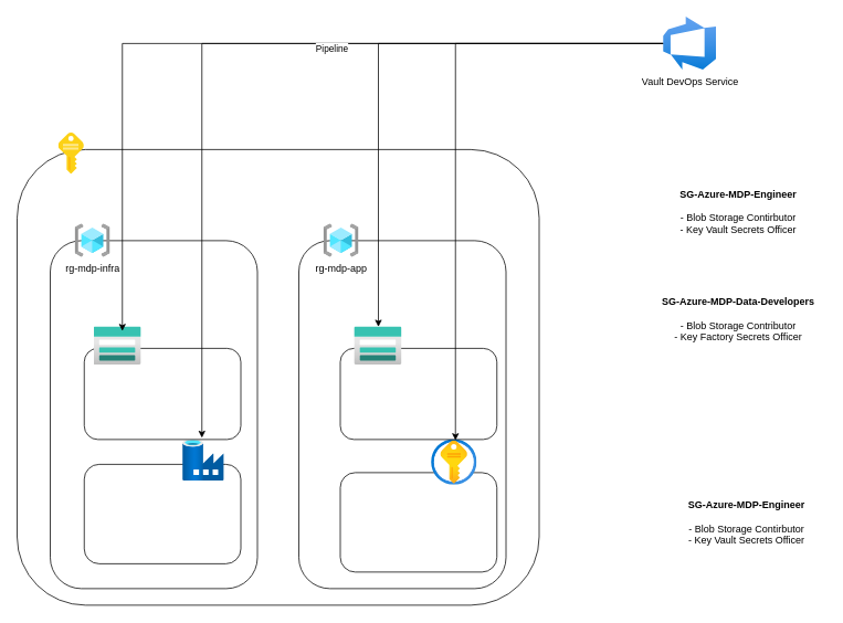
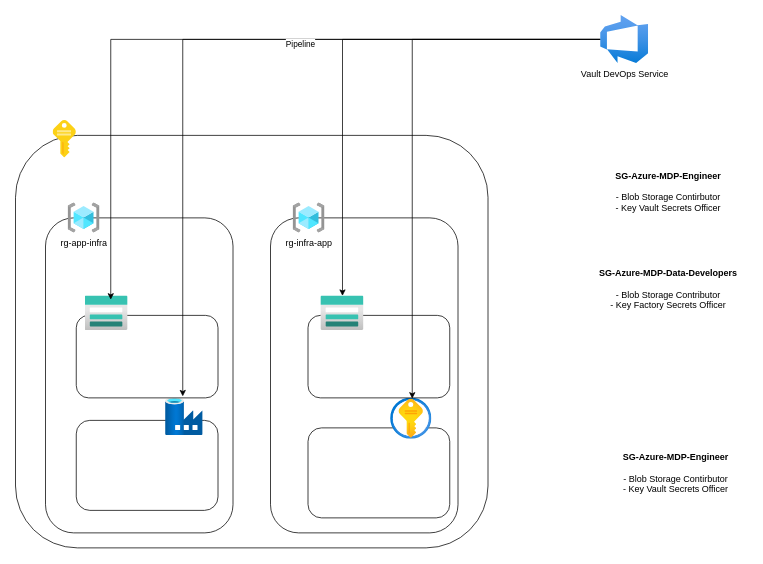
- <mxCell id="6" value="rg-mdp-infra" style="image;aspect=fixed;html=1;points=[];align=center;fontSize=12;image=img/lib/azure2/general/Resource_Groups.svg;" vertex="1" parent="1"><mxGeometry x="90" y="270" width="42.5" height="40" as="geometry" /></mxCell>
+ <mxCell id="6" value="rg-app-infra" style="image;aspect=fixed;html=1;points=[];align=center;fontSize=12;image=img/lib/azure2/general/Resource_Groups.svg;" vertex="1" parent="1"><mxGeometry x="90" y="270" width="42.5" height="40" as="geometry" /></mxCell>
- <mxCell id="7" value="rg-mdp-app" style="image;aspect=fixed;html=1;points=[];align=center;fontSize=12;image=img/lib/azure2/general/Resource_Groups.svg;" vertex="1" parent="1"><mxGeometry x="390" y="270" width="42.5" height="40" as="geometry" /></mxCell>
+ <mxCell id="7" value="rg-infra-app" style="image;aspect=fixed;html=1;points=[];align=center;fontSize=12;image=img/lib/azure2/general/Resource_Groups.svg;" vertex="1" parent="1"><mxGeometry x="390" y="270" width="42.5" height="40" as="geometry" /></mxCell>
